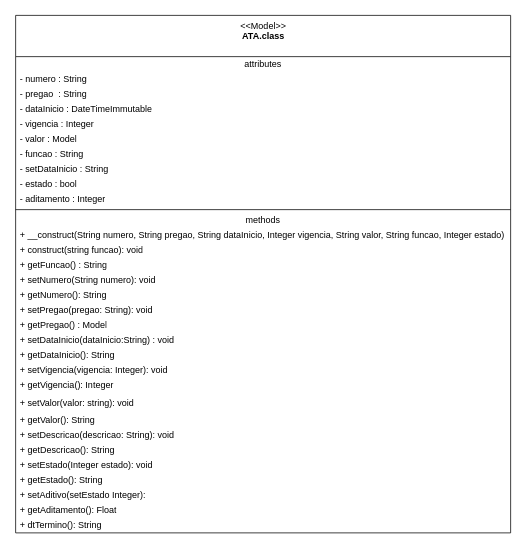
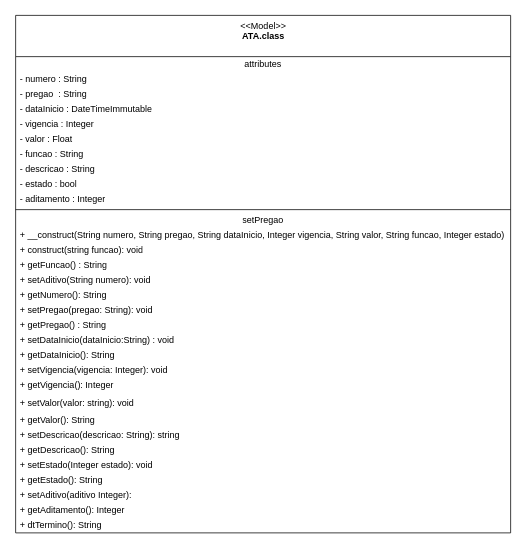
- <mxCell id="8" value="- valor : Model" style="text;html=1;strokeColor=none;fillColor=none;align=left;verticalAlign=middle;spacingLeft=4;spacingRight=4;overflow=hidden;rotatable=0;points=[[0,0.5],[1,0.5]];portConstraint=eastwest;" vertex="1" parent="2"><mxGeometry y="155" width="660" height="20" as="geometry" /></mxCell>
+ <mxCell id="8" value="- valor : Float" style="text;html=1;strokeColor=none;fillColor=none;align=left;verticalAlign=middle;spacingLeft=4;spacingRight=4;overflow=hidden;rotatable=0;points=[[0,0.5],[1,0.5]];portConstraint=eastwest;" vertex="1" parent="2"><mxGeometry y="155" width="660" height="20" as="geometry" /></mxCell>
- <mxCell id="10" value="- setDataInicio : String" style="text;html=1;strokeColor=none;fillColor=none;align=left;verticalAlign=middle;spacingLeft=4;spacingRight=4;overflow=hidden;rotatable=0;points=[[0,0.5],[1,0.5]];portConstraint=eastwest;" vertex="1" parent="2"><mxGeometry y="195" width="660" height="20" as="geometry" /></mxCell>
+ <mxCell id="10" value="- descricao : String" style="text;html=1;strokeColor=none;fillColor=none;align=left;verticalAlign=middle;spacingLeft=4;spacingRight=4;overflow=hidden;rotatable=0;points=[[0,0.5],[1,0.5]];portConstraint=eastwest;" vertex="1" parent="2"><mxGeometry y="195" width="660" height="20" as="geometry" /></mxCell>
- <mxCell id="14" value="methods" style="text;html=1;strokeColor=none;fillColor=none;align=center;verticalAlign=middle;spacingLeft=4;spacingRight=4;overflow=hidden;rotatable=0;points=[[0,0.5],[1,0.5]];portConstraint=eastwest;" vertex="1" parent="2"><mxGeometry y="263" width="660" height="20" as="geometry" /></mxCell>
+ <mxCell id="14" value="setPregao" style="text;html=1;strokeColor=none;fillColor=none;align=center;verticalAlign=middle;spacingLeft=4;spacingRight=4;overflow=hidden;rotatable=0;points=[[0,0.5],[1,0.5]];portConstraint=eastwest;" vertex="1" parent="2"><mxGeometry y="263" width="660" height="20" as="geometry" /></mxCell>
- <mxCell id="18" value="+ setNumero(String numero): void" style="text;html=1;strokeColor=none;fillColor=none;align=left;verticalAlign=middle;spacingLeft=4;spacingRight=4;overflow=hidden;rotatable=0;points=[[0,0.5],[1,0.5]];portConstraint=eastwest;" vertex="1" parent="2"><mxGeometry y="343" width="660" height="20" as="geometry" /></mxCell>
+ <mxCell id="18" value="+ setAditivo(String numero): void" style="text;html=1;strokeColor=none;fillColor=none;align=left;verticalAlign=middle;spacingLeft=4;spacingRight=4;overflow=hidden;rotatable=0;points=[[0,0.5],[1,0.5]];portConstraint=eastwest;" vertex="1" parent="2"><mxGeometry y="343" width="660" height="20" as="geometry" /></mxCell>
- <mxCell id="21" value="+ getPregao() : Model" style="text;html=1;strokeColor=none;fillColor=none;align=left;verticalAlign=middle;spacingLeft=4;spacingRight=4;overflow=hidden;rotatable=0;points=[[0,0.5],[1,0.5]];portConstraint=eastwest;" vertex="1" parent="2"><mxGeometry y="403" width="660" height="20" as="geometry" /></mxCell>
+ <mxCell id="21" value="+ getPregao() : String" style="text;html=1;strokeColor=none;fillColor=none;align=left;verticalAlign=middle;spacingLeft=4;spacingRight=4;overflow=hidden;rotatable=0;points=[[0,0.5],[1,0.5]];portConstraint=eastwest;" vertex="1" parent="2"><mxGeometry y="403" width="660" height="20" as="geometry" /></mxCell>
- <mxCell id="28" value="+ setDescricao(descricao: String): void" style="text;html=1;strokeColor=none;fillColor=none;align=left;verticalAlign=middle;spacingLeft=4;spacingRight=4;overflow=hidden;rotatable=0;points=[[0,0.5],[1,0.5]];portConstraint=eastwest;" vertex="1" parent="2"><mxGeometry y="550" width="660" height="20" as="geometry" /></mxCell>
+ <mxCell id="28" value="+ setDescricao(descricao: String): string" style="text;html=1;strokeColor=none;fillColor=none;align=left;verticalAlign=middle;spacingLeft=4;spacingRight=4;overflow=hidden;rotatable=0;points=[[0,0.5],[1,0.5]];portConstraint=eastwest;" vertex="1" parent="2"><mxGeometry y="550" width="660" height="20" as="geometry" /></mxCell>
- <mxCell id="32" value="+ setAditivo(setEstado Integer):&amp;nbsp;" style="text;html=1;strokeColor=none;fillColor=none;align=left;verticalAlign=middle;spacingLeft=4;spacingRight=4;overflow=hidden;rotatable=0;points=[[0,0.5],[1,0.5]];portConstraint=eastwest;" vertex="1" parent="2"><mxGeometry y="630" width="660" height="20" as="geometry" /></mxCell>
+ <mxCell id="32" value="+ setAditivo(aditivo Integer):&amp;nbsp;" style="text;html=1;strokeColor=none;fillColor=none;align=left;verticalAlign=middle;spacingLeft=4;spacingRight=4;overflow=hidden;rotatable=0;points=[[0,0.5],[1,0.5]];portConstraint=eastwest;" vertex="1" parent="2"><mxGeometry y="630" width="660" height="20" as="geometry" /></mxCell>
- <mxCell id="33" value="+ getAditamento(): Float" style="text;html=1;strokeColor=none;fillColor=none;align=left;verticalAlign=middle;spacingLeft=4;spacingRight=4;overflow=hidden;rotatable=0;points=[[0,0.5],[1,0.5]];portConstraint=eastwest;" vertex="1" parent="2"><mxGeometry y="650" width="660" height="20" as="geometry" /></mxCell>
+ <mxCell id="33" value="+ getAditamento(): Integer" style="text;html=1;strokeColor=none;fillColor=none;align=left;verticalAlign=middle;spacingLeft=4;spacingRight=4;overflow=hidden;rotatable=0;points=[[0,0.5],[1,0.5]];portConstraint=eastwest;" vertex="1" parent="2"><mxGeometry y="650" width="660" height="20" as="geometry" /></mxCell>
